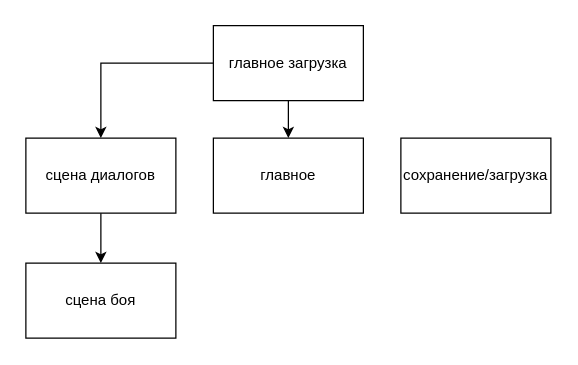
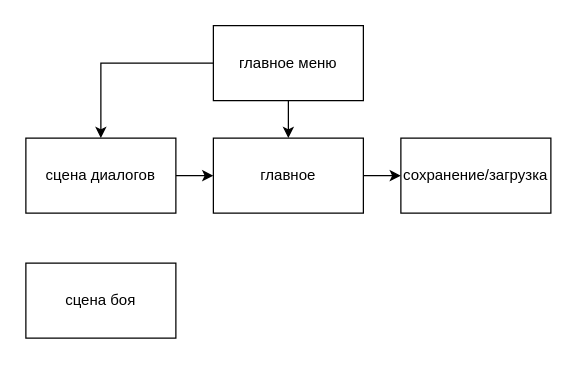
- <mxCell id="4" value="главное загрузка" style="rounded=0;whiteSpace=wrap;html=1;" vertex="1" parent="1"><mxGeometry x="170" y="20" width="120" height="60" as="geometry" /></mxCell>
+ <mxCell id="4" value="главное меню" style="rounded=0;whiteSpace=wrap;html=1;" vertex="1" parent="1"><mxGeometry x="170" y="20" width="120" height="60" as="geometry" /></mxCell>
+ <mxCell id="7" style="edgeStyle=orthogonalEdgeStyle;rounded=0;orthogonalLoop=1;jettySize=auto;html=1;exitX=1;exitY=0.5;exitDx=0;exitDy=0;entryX=0;entryY=0.5;entryDx=0;entryDy=0;" edge="1" parent="1" source="9" target="6"><mxGeometry relative="1" as="geometry" /></mxCell>
+ <mxCell id="5" style="edgeStyle=orthogonalEdgeStyle;rounded=0;orthogonalLoop=1;jettySize=auto;html=1;exitX=1;exitY=0.5;exitDx=0;exitDy=0;entryX=0;entryY=0.5;entryDx=0;entryDy=0;" edge="1" parent="1" source="6" target="11"><mxGeometry relative="1" as="geometry" /></mxCell>
- <mxCell id="8" style="edgeStyle=orthogonalEdgeStyle;rounded=0;orthogonalLoop=1;jettySize=auto;html=1;exitX=0.5;exitY=1;exitDx=0;exitDy=0;entryX=0.5;entryY=0;entryDx=0;entryDy=0;" edge="1" parent="1" source="9" target="10"><mxGeometry relative="1" as="geometry" /></mxCell>
